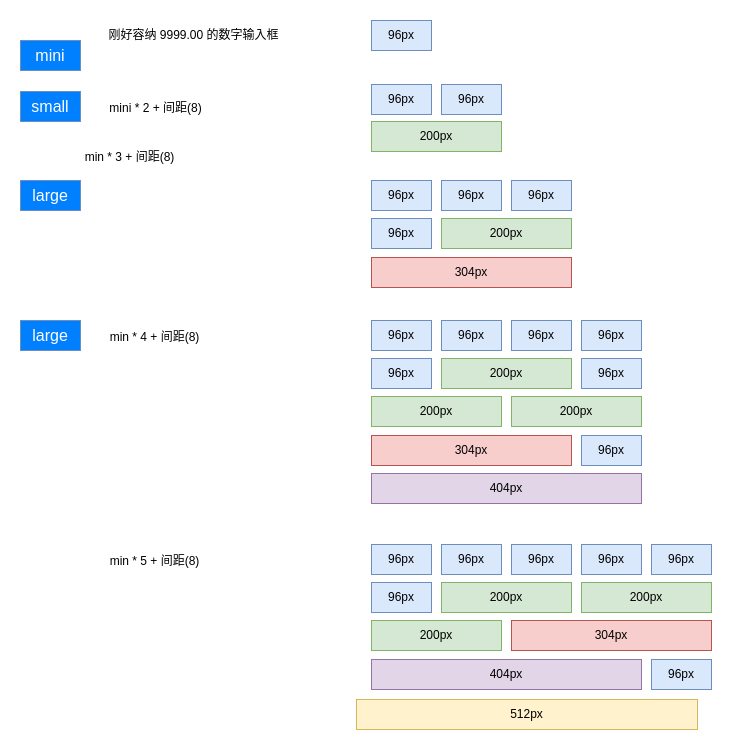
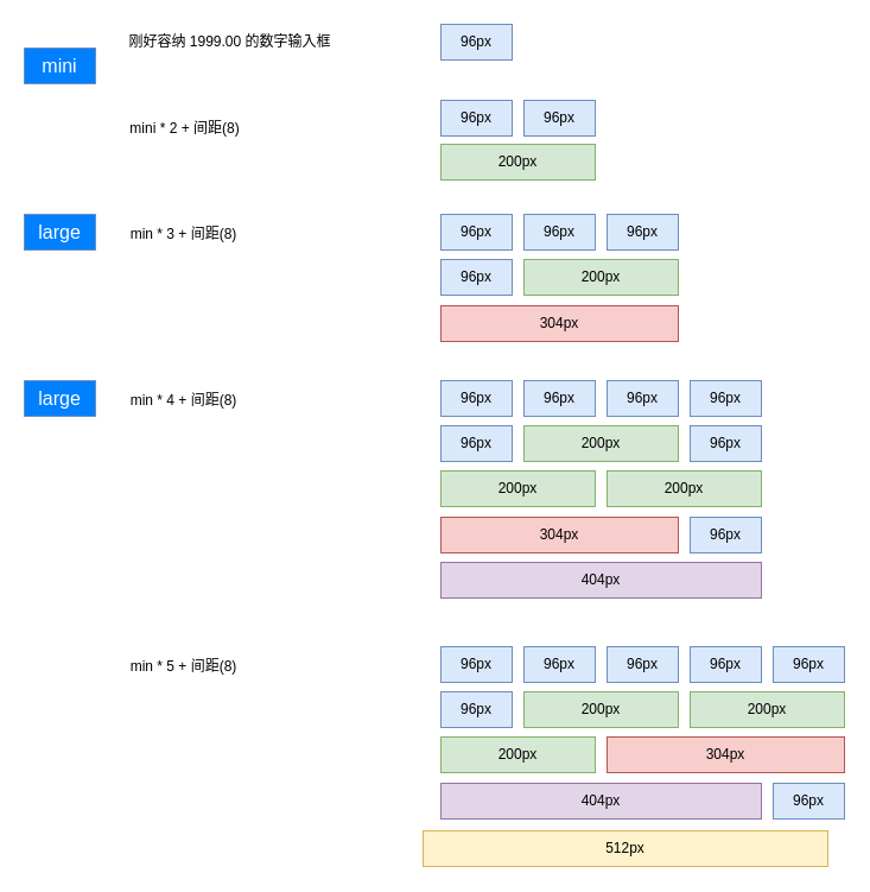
- <mxCell id="8" value="刚好容纳 9999.00 的数字输入框" style="text;html=1;align=center;verticalAlign=middle;resizable=0;points=[];autosize=1;strokeColor=none;fillColor=none;" vertex="1" parent="1"><mxGeometry x="99" y="22" width="188" height="26" as="geometry" /></mxCell>
+ <mxCell id="8" value="刚好容纳 1999.00 的数字输入框" style="text;html=1;align=center;verticalAlign=middle;resizable=0;points=[];autosize=1;strokeColor=none;fillColor=none;" vertex="1" parent="1"><mxGeometry x="99" y="22" width="188" height="26" as="geometry" /></mxCell>
- <mxCell id="3" value="&lt;font color=&quot;#ffffff&quot;&gt;&lt;span style=&quot;font-size: 16px;&quot;&gt;small&lt;/span&gt;&lt;/font&gt;" style="text;html=1;strokeColor=#6c8ebf;fillColor=#007FFF;align=center;verticalAlign=middle;whiteSpace=wrap;rounded=0;" parent="1" vertex="1"><mxGeometry x="20" y="91" width="60" height="30" as="geometry" /></mxCell>
- <mxCell id="17" value="min * 3 + 间距(8)" style="text;html=1;align=center;verticalAlign=middle;resizable=0;points=[];autosize=1;strokeColor=none;fillColor=none;" vertex="1" parent="1"><mxGeometry x="75" y="144" width="108" height="26" as="geometry" /></mxCell>
+ <mxCell id="17" value="min * 3 + 间距(8)" style="text;html=1;align=center;verticalAlign=middle;resizable=0;points=[];autosize=1;strokeColor=none;fillColor=none;" vertex="1" parent="1"><mxGeometry x="100" y="184" width="108" height="26" as="geometry" /></mxCell>
